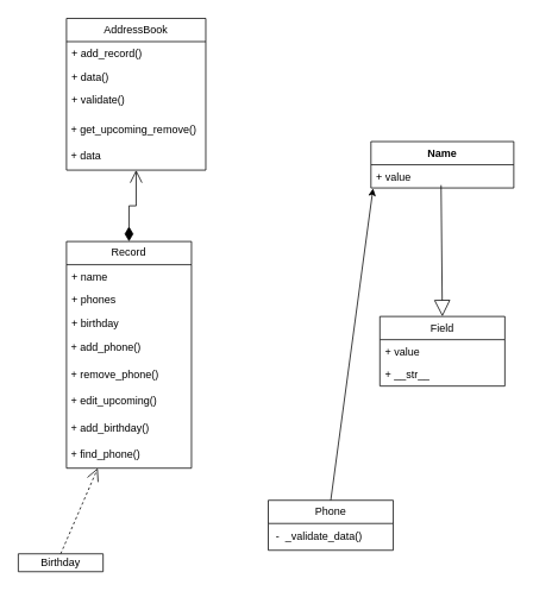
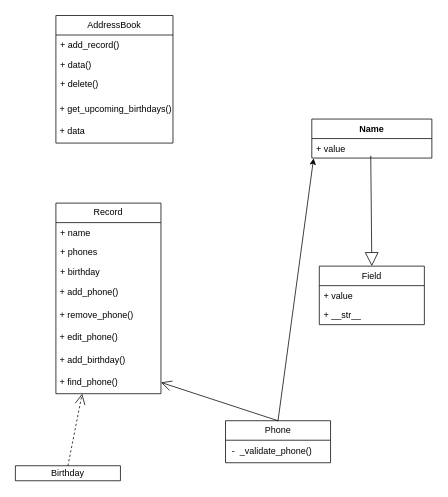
- <mxCell id="5" value="&lt;font style=&quot;vertical-align: inherit;&quot;&gt;&lt;font style=&quot;vertical-align: inherit;&quot;&gt;+&amp;nbsp;validate()&lt;/font&gt;&lt;/font&gt;" style="text;strokeColor=none;fillColor=none;align=left;verticalAlign=top;spacingLeft=4;spacingRight=4;overflow=hidden;rotatable=0;points=[[0,0.5],[1,0.5]];portConstraint=eastwest;whiteSpace=wrap;html=1;" vertex="1" parent="2"><mxGeometry y="78" width="156" height="32" as="geometry" /></mxCell>
+ <mxCell id="5" value="&lt;font style=&quot;vertical-align: inherit;&quot;&gt;&lt;font style=&quot;vertical-align: inherit;&quot;&gt;+&amp;nbsp;delete()&lt;/font&gt;&lt;/font&gt;" style="text;strokeColor=none;fillColor=none;align=left;verticalAlign=top;spacingLeft=4;spacingRight=4;overflow=hidden;rotatable=0;points=[[0,0.5],[1,0.5]];portConstraint=eastwest;whiteSpace=wrap;html=1;" vertex="1" parent="2"><mxGeometry y="78" width="156" height="32" as="geometry" /></mxCell>
- <mxCell id="6" value="&lt;font style=&quot;vertical-align: inherit;&quot;&gt;&lt;font style=&quot;vertical-align: inherit;&quot;&gt;&amp;nbsp;+ get_upcoming_remove()&lt;/font&gt;&lt;/font&gt;" style="text;html=1;align=left;verticalAlign=middle;whiteSpace=wrap;rounded=0;" vertex="1" parent="2"><mxGeometry y="110" width="156" height="30" as="geometry" /></mxCell>
+ <mxCell id="6" value="&lt;font style=&quot;vertical-align: inherit;&quot;&gt;&lt;font style=&quot;vertical-align: inherit;&quot;&gt;&amp;nbsp;+ get_upcoming_birthdays()&lt;/font&gt;&lt;/font&gt;" style="text;html=1;align=left;verticalAlign=middle;whiteSpace=wrap;rounded=0;" vertex="1" parent="2"><mxGeometry y="110" width="156" height="30" as="geometry" /></mxCell>
- <mxCell id="29" value="" style="endArrow=open;html=1;endSize=12;startArrow=diamondThin;startSize=14;startFill=1;edgeStyle=orthogonalEdgeStyle;align=left;verticalAlign=bottom;rounded=0;exitX=0.5;exitY=0;exitDx=0;exitDy=0;entryX=0.5;entryY=1;entryDx=0;entryDy=0;" edge="1" parent="1" source="8" target="7"><mxGeometry x="-1" y="3" relative="1" as="geometry"><mxPoint x="150" y="170" as="sourcePoint" /><mxPoint x="310" y="170" as="targetPoint" /></mxGeometry></mxCell>
- <mxCell id="14" value="&amp;nbsp;+&amp;nbsp;edit_upcoming()" style="text;html=1;align=left;verticalAlign=middle;whiteSpace=wrap;rounded=0;" vertex="1" parent="8"><mxGeometry y="164" width="140" height="30" as="geometry" /></mxCell>
+ <mxCell id="14" value="&amp;nbsp;+&amp;nbsp;edit_phone()" style="text;html=1;align=left;verticalAlign=middle;whiteSpace=wrap;rounded=0;" vertex="1" parent="8"><mxGeometry y="164" width="140" height="30" as="geometry" /></mxCell>
+ <mxCell id="21" value="" style="endArrow=open;endFill=1;endSize=12;html=1;rounded=0;exitX=0.5;exitY=0;exitDx=0;exitDy=0;entryX=1;entryY=0.5;entryDx=0;entryDy=0;" edge="1" parent="1" source="18" target="16"><mxGeometry width="160" relative="1" as="geometry"><mxPoint x="330" y="560" as="sourcePoint" /><mxPoint x="490" y="560" as="targetPoint" /></mxGeometry></mxCell>
- <mxCell id="19" value="&amp;nbsp; -&amp;nbsp; _validate_data()" style="text;html=1;align=left;verticalAlign=middle;resizable=0;points=[];autosize=1;strokeColor=none;fillColor=none;" vertex="1" parent="18"><mxGeometry y="26" width="140" height="30" as="geometry" /></mxCell>
+ <mxCell id="19" value="&amp;nbsp; -&amp;nbsp; _validate_phone()" style="text;html=1;align=left;verticalAlign=middle;resizable=0;points=[];autosize=1;strokeColor=none;fillColor=none;" vertex="1" parent="18"><mxGeometry y="26" width="140" height="30" as="geometry" /></mxCell>
- <mxCell id="17" value="Birthday" style="swimlane;fontStyle=0;childLayout=stackLayout;horizontal=1;startSize=26;fillColor=none;horizontalStack=0;resizeParent=1;resizeParentMax=0;resizeLast=0;collapsible=1;marginBottom=0;whiteSpace=wrap;html=1;" vertex="1" parent="1"><mxGeometry x="20" y="620" width="95" height="20" as="geometry" /></mxCell>
+ <mxCell id="17" value="Birthday" style="swimlane;fontStyle=0;childLayout=stackLayout;horizontal=1;startSize=26;fillColor=none;horizontalStack=0;resizeParent=1;resizeParentMax=0;resizeLast=0;collapsible=1;marginBottom=0;whiteSpace=wrap;html=1;" vertex="1" parent="1"><mxGeometry x="20" y="620" width="140" height="20" as="geometry" /></mxCell>
